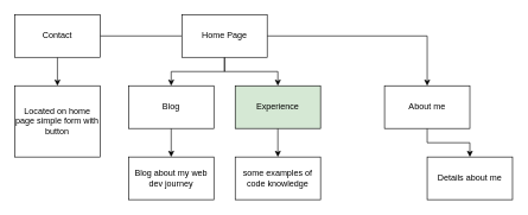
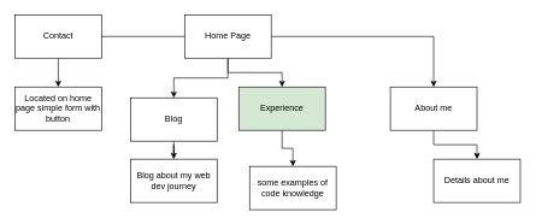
- <mxCell id="12" value="Blog" style="rounded=0;whiteSpace=wrap;html=1;" vertex="1" parent="1"><mxGeometry x="180" y="120" width="120" height="60" as="geometry" /></mxCell>
+ <mxCell id="12" value="Blog" style="rounded=0;whiteSpace=wrap;html=1;" vertex="1" parent="1"><mxGeometry x="180" y="135" width="120" height="60" as="geometry" /></mxCell>
- <mxCell id="18" value="Located on home page simple form with button" style="rounded=0;whiteSpace=wrap;html=1;" vertex="1" parent="1"><mxGeometry x="20" y="120" width="120" height="100" as="geometry" /></mxCell>
+ <mxCell id="18" value="Located on home page simple form with button" style="rounded=0;whiteSpace=wrap;html=1;" vertex="1" parent="1"><mxGeometry x="20" y="120" width="120" height="60" as="geometry" /></mxCell>
- <mxCell id="16" value="some examples of code knowledge" style="rounded=0;whiteSpace=wrap;html=1;" vertex="1" parent="1"><mxGeometry x="330" y="220" width="120" height="60" as="geometry" /></mxCell>
+ <mxCell id="16" value="some examples of code knowledge" style="rounded=0;whiteSpace=wrap;html=1;" vertex="1" parent="1"><mxGeometry x="345" y="230" width="120" height="60" as="geometry" /></mxCell>
